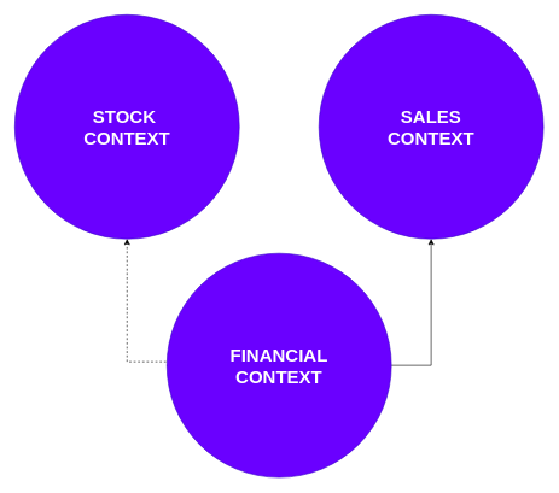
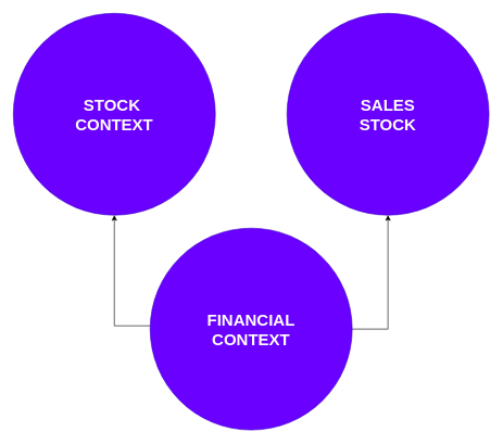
- <mxCell id="3" value="&lt;span style=&quot;font-size: 25px&quot;&gt;&lt;b&gt;SALES&lt;br&gt;CONTEXT&lt;/b&gt;&lt;/span&gt;" style="ellipse;whiteSpace=wrap;html=1;aspect=fixed;fillColor=#6a00ff;strokeColor=#3700CC;fontColor=#ffffff;" vertex="1" parent="1"><mxGeometry x="440" y="20" width="310" height="310" as="geometry" /></mxCell>
+ <mxCell id="3" value="&lt;span style=&quot;font-size: 25px&quot;&gt;&lt;b&gt;SALES&lt;br&gt;STOCK&lt;/b&gt;&lt;/span&gt;" style="ellipse;whiteSpace=wrap;html=1;aspect=fixed;fillColor=#6a00ff;strokeColor=#3700CC;fontColor=#ffffff;" vertex="1" parent="1"><mxGeometry x="440" y="20" width="310" height="310" as="geometry" /></mxCell>
- <mxCell id="4" style="edgeStyle=orthogonalEdgeStyle;rounded=0;orthogonalLoop=1;jettySize=auto;html=1;exitX=0;exitY=0.5;exitDx=0;exitDy=0;entryX=0.5;entryY=1;entryDx=0;entryDy=0;fontSize=25;dashed=1;" edge="1" parent="1" source="6" target="2"><mxGeometry relative="1" as="geometry"><Array as="points"><mxPoint x="239" y="500" /><mxPoint x="175" y="500" /></Array></mxGeometry></mxCell>
+ <mxCell id="4" style="edgeStyle=orthogonalEdgeStyle;rounded=0;orthogonalLoop=1;jettySize=auto;html=1;exitX=0;exitY=0.5;exitDx=0;exitDy=0;entryX=0.5;entryY=1;entryDx=0;entryDy=0;fontSize=25;" edge="1" parent="1" source="6" target="2"><mxGeometry relative="1" as="geometry"><Array as="points"><mxPoint x="239" y="500" /><mxPoint x="175" y="500" /></Array></mxGeometry></mxCell>
